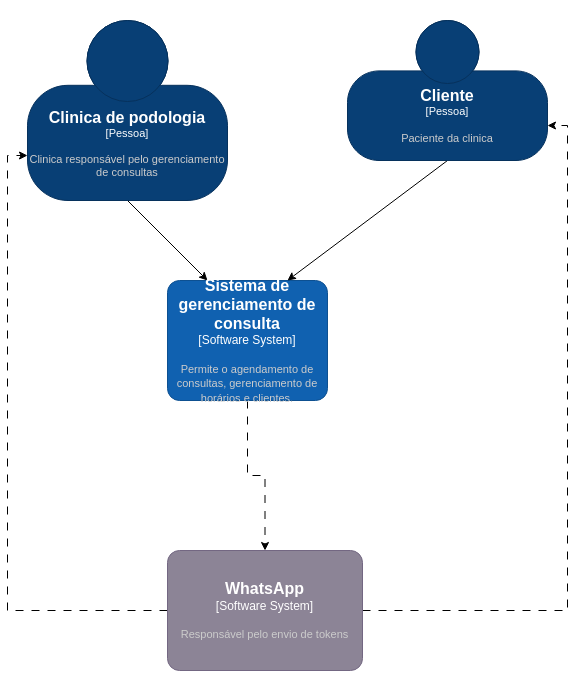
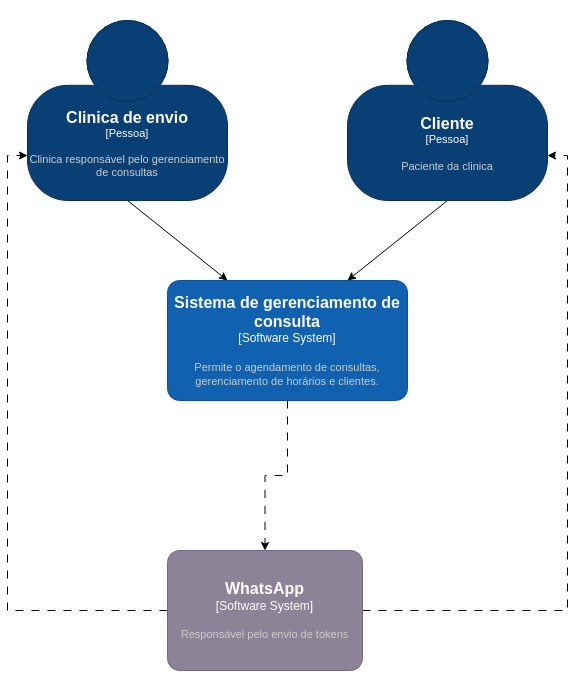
- <mxCell id="7" value="&lt;font style=&quot;font-size: 16px&quot;&gt;&lt;b&gt;Cliente&lt;/b&gt;&lt;/font&gt;&lt;div&gt;[Pessoa]&lt;/div&gt;&lt;br&gt;&lt;div&gt;&lt;font style=&quot;font-size: 11px&quot;&gt;&lt;font color=&quot;#cccccc&quot;&gt;Paciente da clinica&lt;/font&gt;&lt;/div&gt;" style="html=1;fontSize=11;dashed=0;whiteSpace=wrap;fillColor=#083F75;strokeColor=#06315C;fontColor=#ffffff;shape=mxgraph.c4.person2;align=center;metaEdit=1;points=[[0.5,0,0],[1,0.5,0],[1,0.75,0],[0.75,1,0],[0.5,1,0],[0.25,1,0],[0,0.75,0],[0,0.5,0]];resizable=0;" parent="1" vertex="1"><mxGeometry x="340" y="20" width="200" height="140" as="geometry" /></mxCell>
+ <mxCell id="7" value="&lt;font style=&quot;font-size: 16px&quot;&gt;&lt;b&gt;Cliente&lt;/b&gt;&lt;/font&gt;&lt;div&gt;[Pessoa]&lt;/div&gt;&lt;br&gt;&lt;div&gt;&lt;font style=&quot;font-size: 11px&quot;&gt;&lt;font color=&quot;#cccccc&quot;&gt;Paciente da clinica&lt;/font&gt;&lt;/div&gt;" style="html=1;fontSize=11;dashed=0;whiteSpace=wrap;fillColor=#083F75;strokeColor=#06315C;fontColor=#ffffff;shape=mxgraph.c4.person2;align=center;metaEdit=1;points=[[0.5,0,0],[1,0.5,0],[1,0.75,0],[0.75,1,0],[0.5,1,0],[0.25,1,0],[0,0.75,0],[0,0.5,0]];resizable=0;" parent="1" vertex="1"><mxGeometry x="340" y="20" width="200" height="180" as="geometry" /></mxCell>
- <mxCell id="3" value="&lt;font style=&quot;font-size: 16px&quot;&gt;&lt;b&gt;Clinica de podologia&lt;/b&gt;&lt;/font&gt;&lt;div&gt;[Pessoa]&lt;/div&gt;&lt;br&gt;&lt;div&gt;&lt;font style=&quot;font-size: 11px&quot;&gt;&lt;font color=&quot;#cccccc&quot;&gt;Clinica responsável pelo gerenciamento de consultas&lt;/font&gt;&lt;/div&gt;" style="html=1;fontSize=11;dashed=0;whiteSpace=wrap;fillColor=#083F75;strokeColor=#06315C;fontColor=#ffffff;shape=mxgraph.c4.person2;align=center;metaEdit=1;points=[[0.5,0,0],[1,0.5,0],[1,0.75,0],[0.75,1,0],[0.5,1,0],[0.25,1,0],[0,0.75,0],[0,0.5,0]];resizable=0;" parent="1" vertex="1"><mxGeometry x="20" y="20" width="200" height="180" as="geometry" /></mxCell>
+ <mxCell id="3" value="&lt;font style=&quot;font-size: 16px&quot;&gt;&lt;b&gt;Clinica de envio&lt;/b&gt;&lt;/font&gt;&lt;div&gt;[Pessoa]&lt;/div&gt;&lt;br&gt;&lt;div&gt;&lt;font style=&quot;font-size: 11px&quot;&gt;&lt;font color=&quot;#cccccc&quot;&gt;Clinica responsável pelo gerenciamento de consultas&lt;/font&gt;&lt;/div&gt;" style="html=1;fontSize=11;dashed=0;whiteSpace=wrap;fillColor=#083F75;strokeColor=#06315C;fontColor=#ffffff;shape=mxgraph.c4.person2;align=center;metaEdit=1;points=[[0.5,0,0],[1,0.5,0],[1,0.75,0],[0.75,1,0],[0.5,1,0],[0.25,1,0],[0,0.75,0],[0,0.5,0]];resizable=0;" parent="1" vertex="1"><mxGeometry x="20" y="20" width="200" height="180" as="geometry" /></mxCell>
- <mxCell id="5" value="&lt;font style=&quot;font-size: 16px&quot;&gt;&lt;b&gt;Sistema de gerenciamento de consulta&lt;/b&gt;&lt;/font&gt;&lt;div&gt;[Software System]&lt;/div&gt;&lt;br&gt;&lt;div&gt;&lt;font style=&quot;font-size: 11px&quot;&gt;&lt;font color=&quot;#cccccc&quot;&gt;Permite o agendamento de consultas, gerenciamento de horários e clientes.&lt;/font&gt;&lt;/div&gt;" style="rounded=1;whiteSpace=wrap;html=1;labelBackgroundColor=none;fillColor=#1061B0;fontColor=#ffffff;align=center;arcSize=10;strokeColor=#0D5091;metaEdit=1;resizable=0;points=[[0.25,0,0],[0.5,0,0],[0.75,0,0],[1,0.25,0],[1,0.5,0],[1,0.75,0],[0.75,1,0],[0.5,1,0],[0.25,1,0],[0,0.75,0],[0,0.5,0],[0,0.25,0]];" parent="1" vertex="1"><mxGeometry x="160" y="280" width="160" height="120" as="geometry" /></mxCell>
+ <mxCell id="5" value="&lt;font style=&quot;font-size: 16px&quot;&gt;&lt;b&gt;Sistema de gerenciamento de consulta&lt;/b&gt;&lt;/font&gt;&lt;div&gt;[Software System]&lt;/div&gt;&lt;br&gt;&lt;div&gt;&lt;font style=&quot;font-size: 11px&quot;&gt;&lt;font color=&quot;#cccccc&quot;&gt;Permite o agendamento de consultas, gerenciamento de horários e clientes.&lt;/font&gt;&lt;/div&gt;" style="rounded=1;whiteSpace=wrap;html=1;labelBackgroundColor=none;fillColor=#1061B0;fontColor=#ffffff;align=center;arcSize=10;strokeColor=#0D5091;metaEdit=1;resizable=0;points=[[0.25,0,0],[0.5,0,0],[0.75,0,0],[1,0.25,0],[1,0.5,0],[1,0.75,0],[0.75,1,0],[0.5,1,0],[0.25,1,0],[0,0.75,0],[0,0.5,0],[0,0.25,0]];" parent="1" vertex="1"><mxGeometry x="160" y="280" width="240" height="120" as="geometry" /></mxCell>
